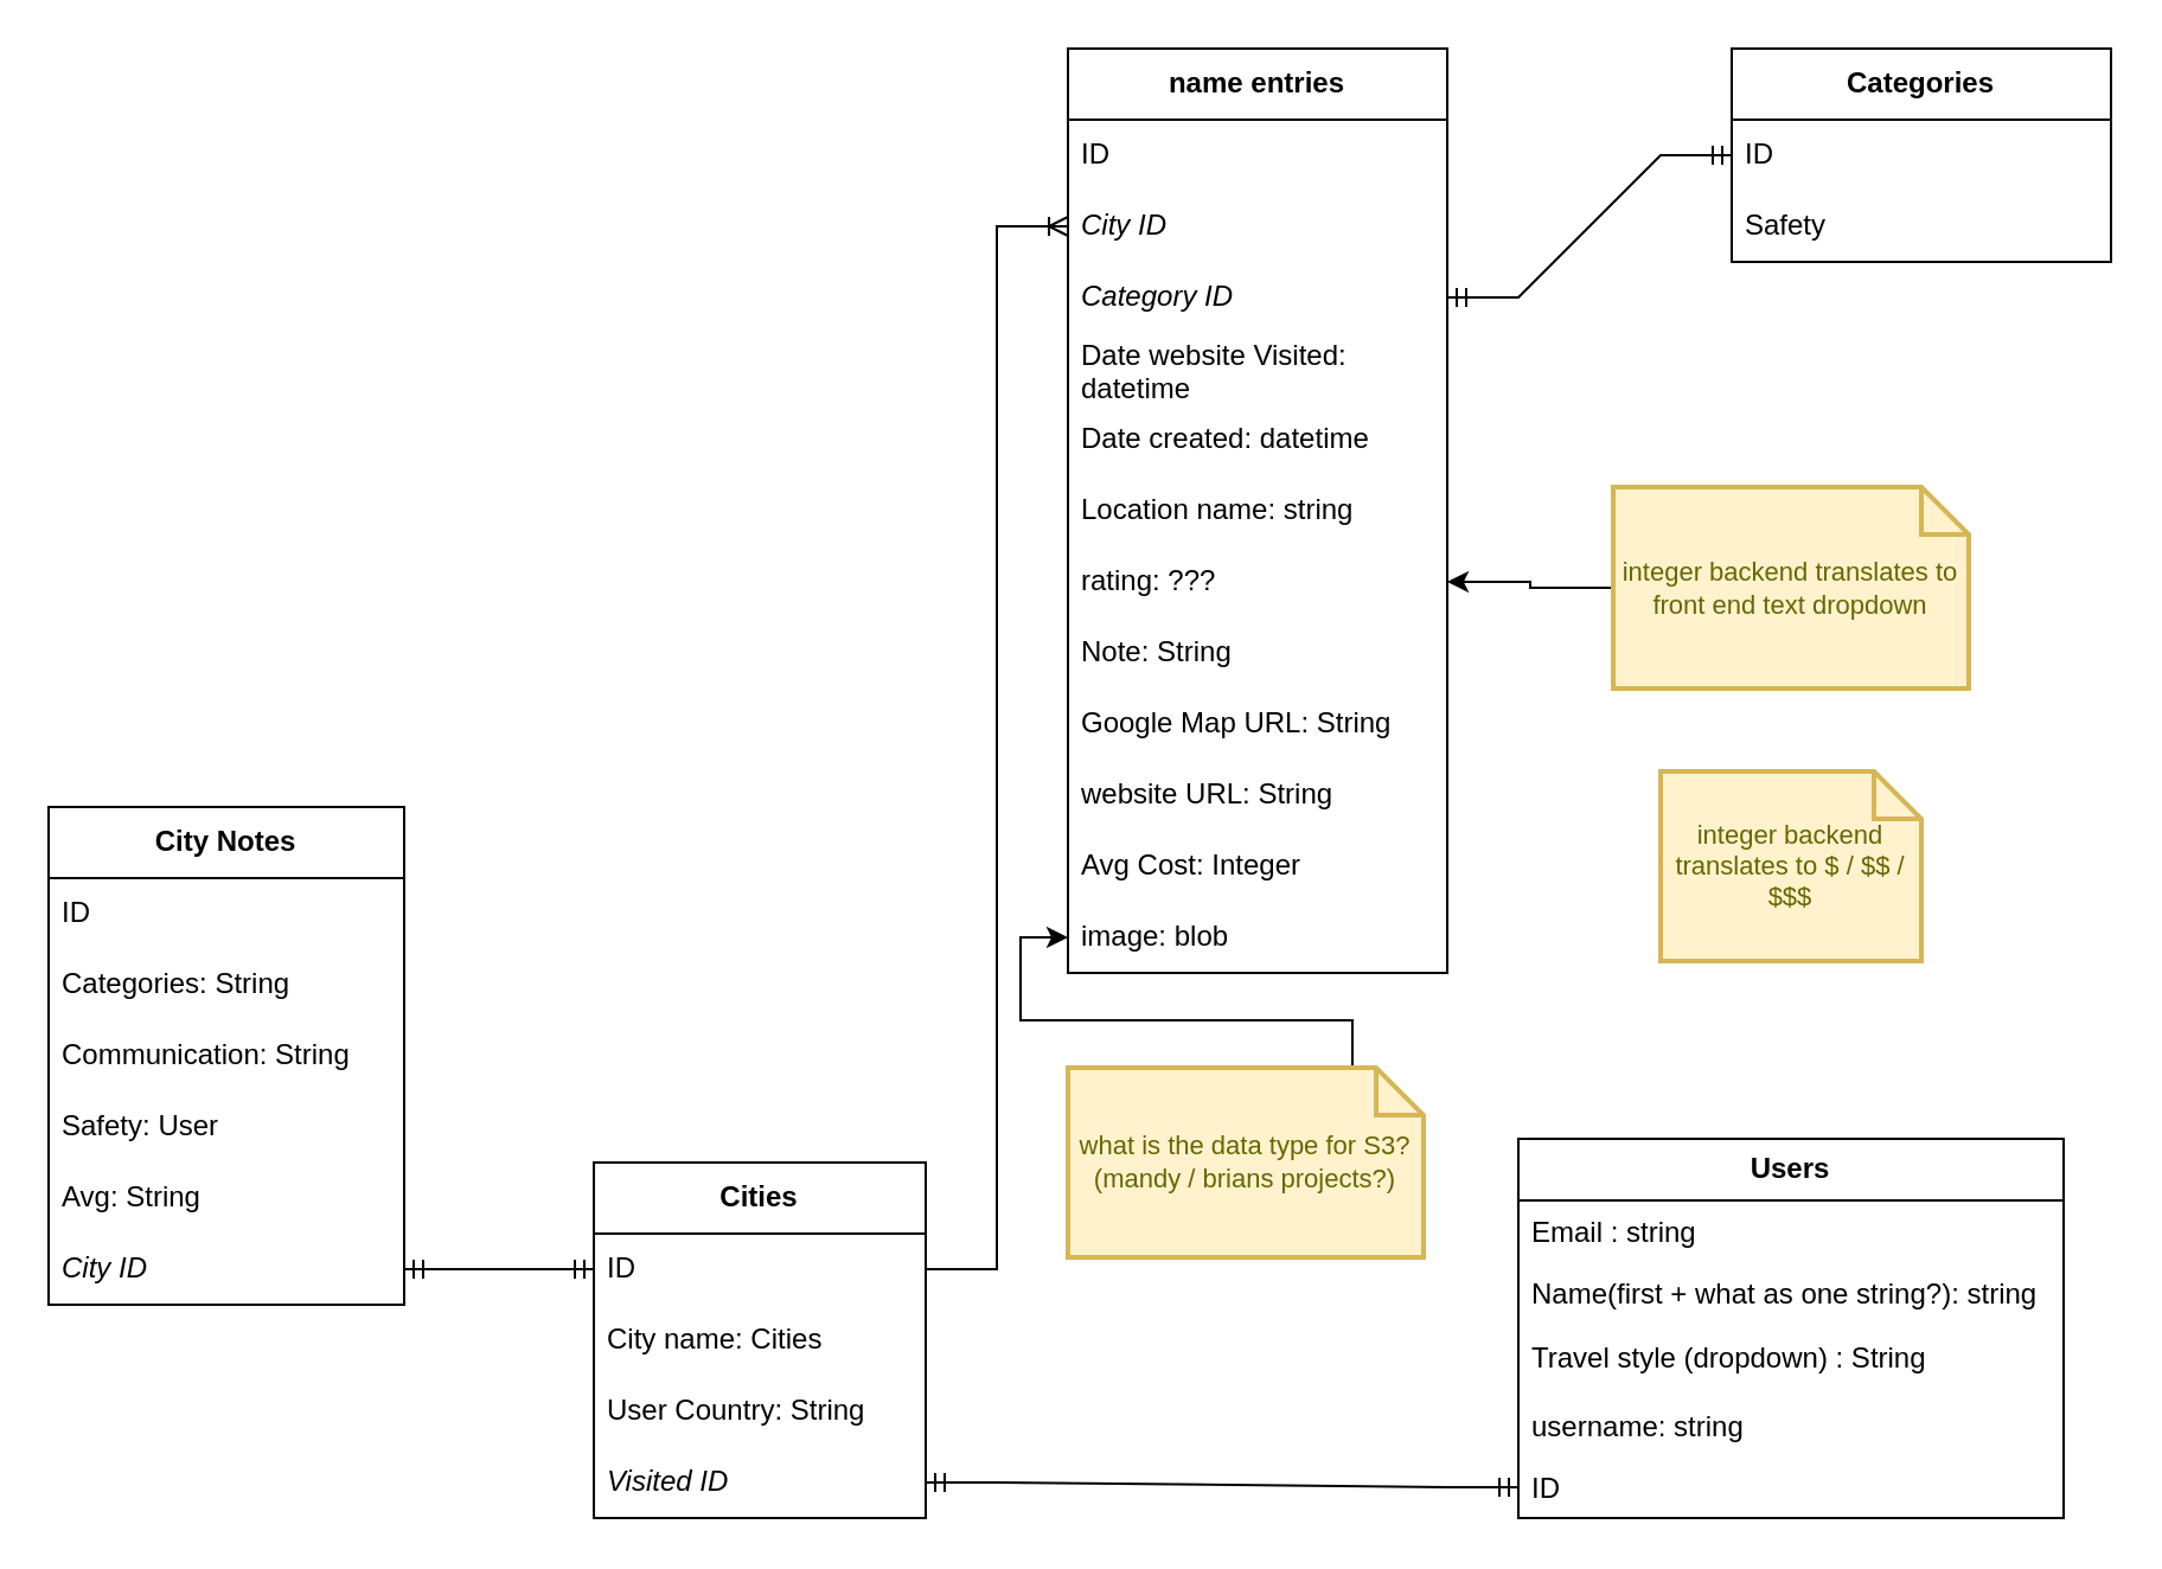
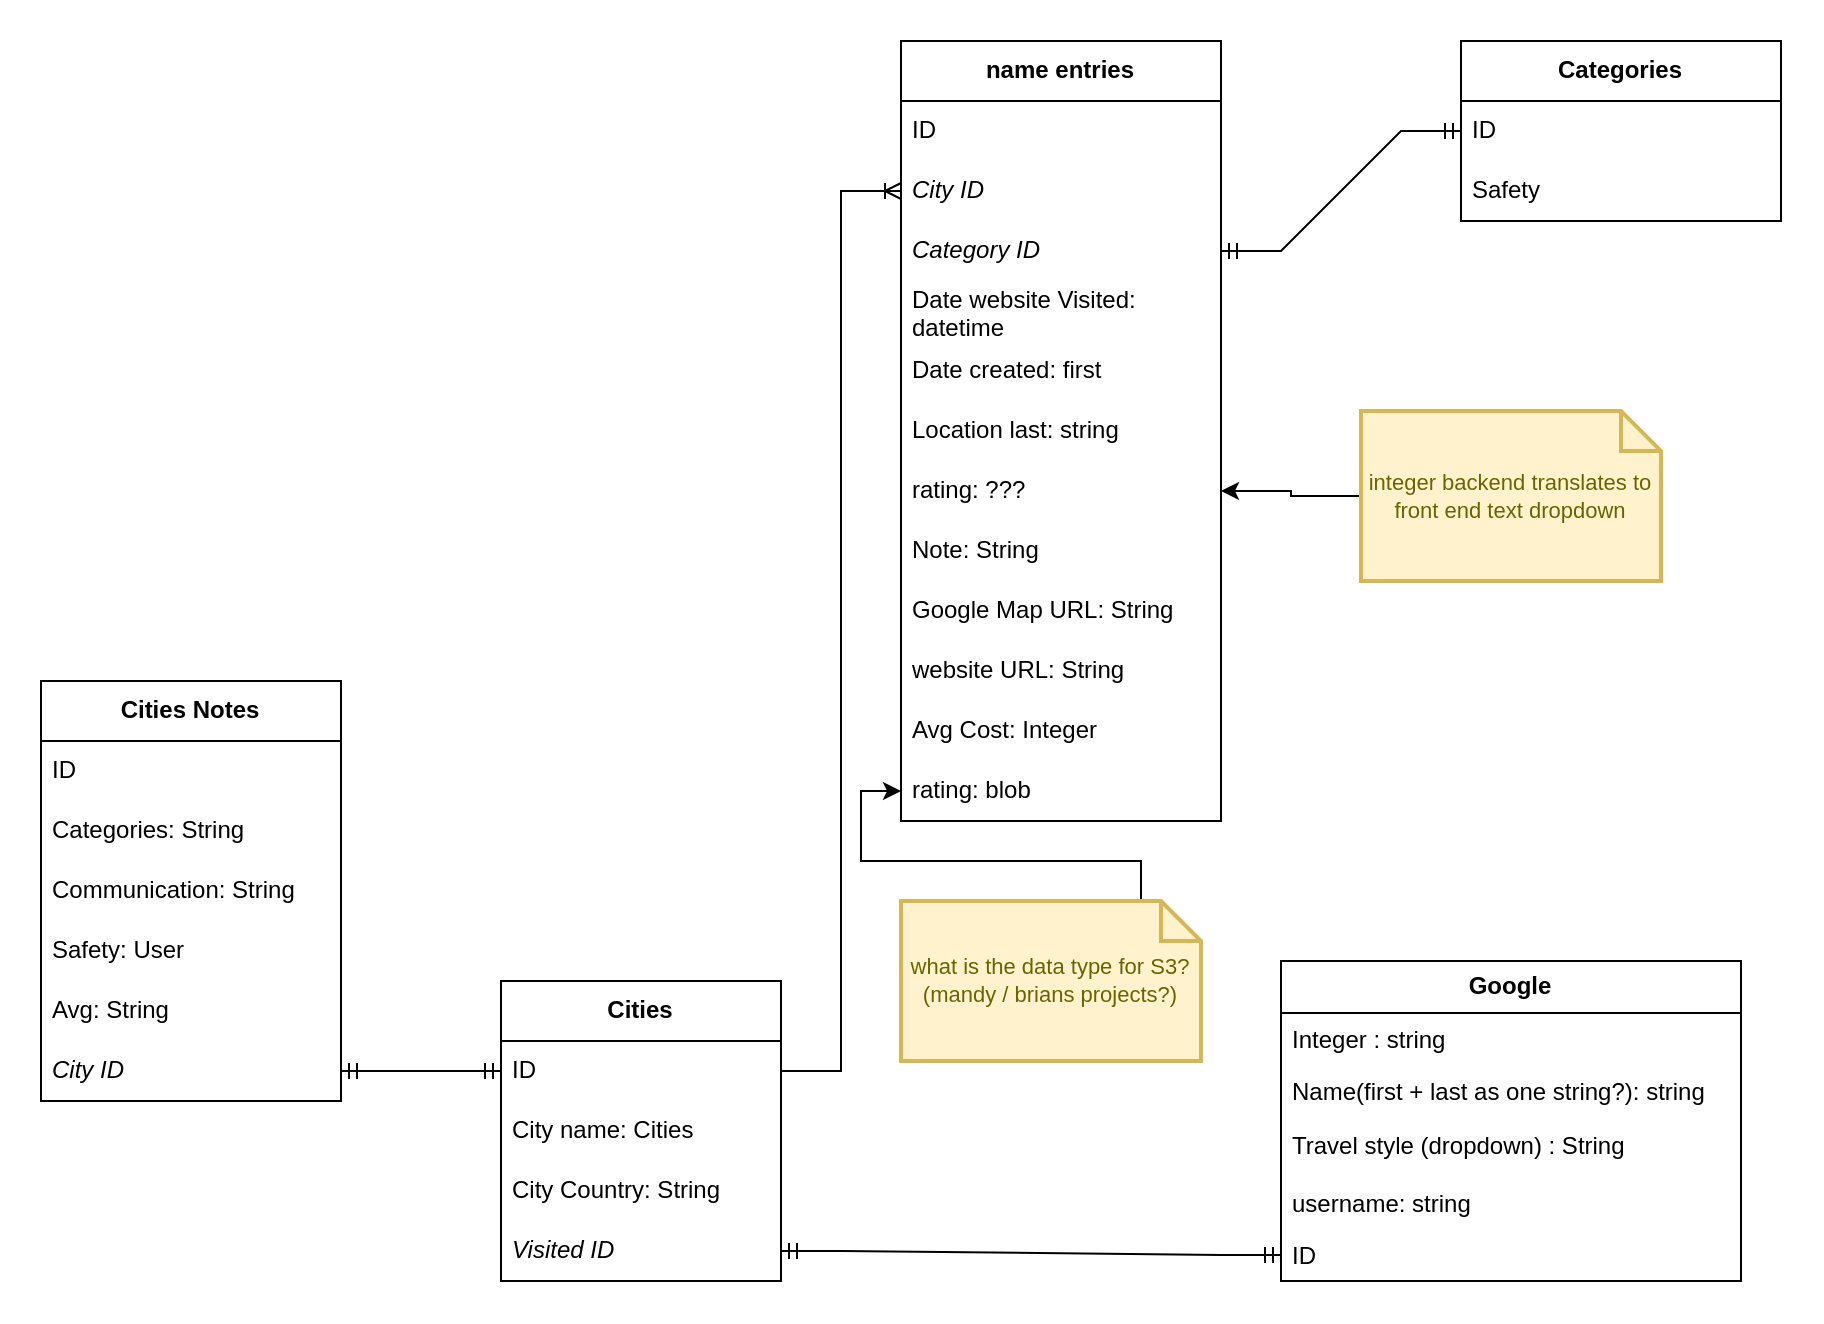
- <mxCell id="12" value="Date created: datetime&amp;nbsp;" style="text;strokeColor=none;fillColor=none;align=left;verticalAlign=middle;spacingLeft=4;spacingRight=4;overflow=hidden;points=[[0,0.5],[1,0.5]];portConstraint=eastwest;rotatable=0;whiteSpace=wrap;html=1;" parent="7" vertex="1"><mxGeometry y="150" width="160" height="30" as="geometry" /></mxCell>
+ <mxCell id="12" value="Date created: first&amp;nbsp;" style="text;strokeColor=none;fillColor=none;align=left;verticalAlign=middle;spacingLeft=4;spacingRight=4;overflow=hidden;points=[[0,0.5],[1,0.5]];portConstraint=eastwest;rotatable=0;whiteSpace=wrap;html=1;" parent="7" vertex="1"><mxGeometry y="150" width="160" height="30" as="geometry" /></mxCell>
- <mxCell id="13" value="Location name: string&amp;nbsp;" style="text;strokeColor=none;fillColor=none;align=left;verticalAlign=middle;spacingLeft=4;spacingRight=4;overflow=hidden;points=[[0,0.5],[1,0.5]];portConstraint=eastwest;rotatable=0;whiteSpace=wrap;html=1;" parent="7" vertex="1"><mxGeometry y="180" width="160" height="30" as="geometry" /></mxCell>
+ <mxCell id="13" value="Location last: string&amp;nbsp;" style="text;strokeColor=none;fillColor=none;align=left;verticalAlign=middle;spacingLeft=4;spacingRight=4;overflow=hidden;points=[[0,0.5],[1,0.5]];portConstraint=eastwest;rotatable=0;whiteSpace=wrap;html=1;" parent="7" vertex="1"><mxGeometry y="180" width="160" height="30" as="geometry" /></mxCell>
- <mxCell id="30" value="City Notes" style="swimlane;fontStyle=1;childLayout=stackLayout;horizontal=1;startSize=30;horizontalStack=0;resizeParent=1;resizeParentMax=0;resizeLast=0;collapsible=1;marginBottom=0;whiteSpace=wrap;html=1;" parent="1" vertex="1"><mxGeometry x="20" y="340" width="150" height="210" as="geometry" /></mxCell>
+ <mxCell id="30" value="Cities Notes" style="swimlane;fontStyle=1;childLayout=stackLayout;horizontal=1;startSize=30;horizontalStack=0;resizeParent=1;resizeParentMax=0;resizeLast=0;collapsible=1;marginBottom=0;whiteSpace=wrap;html=1;" parent="1" vertex="1"><mxGeometry x="20" y="340" width="150" height="210" as="geometry" /></mxCell>
- <mxCell id="40" value="integer backend translates to $ / $$ / $$$" style="shape=note;strokeWidth=2;fontSize=11;size=20;whiteSpace=wrap;html=1;fillColor=#fff2cc;strokeColor=#d6b656;fontColor=#666600;" vertex="1" parent="1"><mxGeometry x="700" y="325" width="110.0" height="80" as="geometry" /></mxCell>
- <mxCell id="19" value="image: blob" style="text;strokeColor=none;fillColor=none;align=left;verticalAlign=middle;spacingLeft=4;spacingRight=4;overflow=hidden;points=[[0,0.5],[1,0.5]];portConstraint=eastwest;rotatable=0;whiteSpace=wrap;html=1;" parent="7" vertex="1"><mxGeometry y="360" width="160" height="30" as="geometry" /></mxCell>
+ <mxCell id="19" value="rating: blob" style="text;strokeColor=none;fillColor=none;align=left;verticalAlign=middle;spacingLeft=4;spacingRight=4;overflow=hidden;points=[[0,0.5],[1,0.5]];portConstraint=eastwest;rotatable=0;whiteSpace=wrap;html=1;" parent="7" vertex="1"><mxGeometry y="360" width="160" height="30" as="geometry" /></mxCell>
- <mxCell id="23" value="Users" style="swimlane;fontStyle=1;childLayout=stackLayout;horizontal=1;startSize=26;fillColor=none;horizontalStack=0;resizeParent=1;resizeParentMax=0;resizeLast=0;collapsible=1;marginBottom=0;whiteSpace=wrap;html=1;" parent="1" vertex="1"><mxGeometry x="640" y="480" width="230" height="160" as="geometry"><mxRectangle x="390" y="310" width="100" height="30" as="alternateBounds" /></mxGeometry></mxCell>
+ <mxCell id="23" value="Google" style="swimlane;fontStyle=1;childLayout=stackLayout;horizontal=1;startSize=26;fillColor=none;horizontalStack=0;resizeParent=1;resizeParentMax=0;resizeLast=0;collapsible=1;marginBottom=0;whiteSpace=wrap;html=1;" parent="1" vertex="1"><mxGeometry x="640" y="480" width="230" height="160" as="geometry"><mxRectangle x="390" y="310" width="100" height="30" as="alternateBounds" /></mxGeometry></mxCell>
- <mxCell id="24" value="Email : string" style="text;strokeColor=none;fillColor=none;align=left;verticalAlign=top;spacingLeft=4;spacingRight=4;overflow=hidden;rotatable=0;points=[[0,0.5],[1,0.5]];portConstraint=eastwest;whiteSpace=wrap;html=1;" parent="23" vertex="1"><mxGeometry y="26" width="230" height="26" as="geometry" /></mxCell>
+ <mxCell id="24" value="Integer : string" style="text;strokeColor=none;fillColor=none;align=left;verticalAlign=top;spacingLeft=4;spacingRight=4;overflow=hidden;rotatable=0;points=[[0,0.5],[1,0.5]];portConstraint=eastwest;whiteSpace=wrap;html=1;" parent="23" vertex="1"><mxGeometry y="26" width="230" height="26" as="geometry" /></mxCell>
- <mxCell id="25" value="Name(first + what as one string?): string" style="text;strokeColor=none;fillColor=none;align=left;verticalAlign=top;spacingLeft=4;spacingRight=4;overflow=hidden;rotatable=0;points=[[0,0.5],[1,0.5]];portConstraint=eastwest;whiteSpace=wrap;html=1;" parent="23" vertex="1"><mxGeometry y="52" width="230" height="26" as="geometry" /></mxCell>
+ <mxCell id="25" value="Name(first + last as one string?): string" style="text;strokeColor=none;fillColor=none;align=left;verticalAlign=top;spacingLeft=4;spacingRight=4;overflow=hidden;rotatable=0;points=[[0,0.5],[1,0.5]];portConstraint=eastwest;whiteSpace=wrap;html=1;" parent="23" vertex="1"><mxGeometry y="52" width="230" height="26" as="geometry" /></mxCell>
- <mxCell id="5" value="User Country: String" style="text;strokeColor=none;fillColor=none;align=left;verticalAlign=middle;spacingLeft=4;spacingRight=4;overflow=hidden;points=[[0,0.5],[1,0.5]];portConstraint=eastwest;rotatable=0;whiteSpace=wrap;html=1;" parent="2" vertex="1"><mxGeometry y="90" width="140" height="30" as="geometry" /></mxCell>
+ <mxCell id="5" value="City Country: String" style="text;strokeColor=none;fillColor=none;align=left;verticalAlign=middle;spacingLeft=4;spacingRight=4;overflow=hidden;points=[[0,0.5],[1,0.5]];portConstraint=eastwest;rotatable=0;whiteSpace=wrap;html=1;" parent="2" vertex="1"><mxGeometry y="90" width="140" height="30" as="geometry" /></mxCell>
